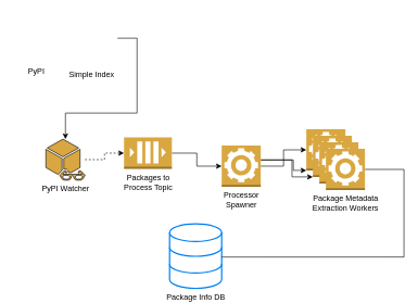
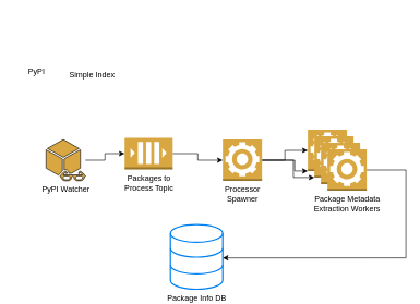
- <mxCell id="3" style="edgeStyle=orthogonalEdgeStyle;rounded=0;orthogonalLoop=1;jettySize=auto;html=1;" parent="1" source="4" target="6" edge="1"><mxGeometry relative="1" as="geometry"><Array as="points"><mxPoint x="210" y="58" /><mxPoint x="210" y="173" /><mxPoint x="100" y="173" /></Array></mxGeometry></mxCell>
- <mxCell id="5" style="edgeStyle=orthogonalEdgeStyle;rounded=0;orthogonalLoop=1;jettySize=auto;html=1;dashed=1;" parent="1" source="6" target="9" edge="1"><mxGeometry relative="1" as="geometry" /></mxCell>
+ <mxCell id="5" style="edgeStyle=orthogonalEdgeStyle;rounded=0;orthogonalLoop=1;jettySize=auto;html=1;" parent="1" source="6" target="9" edge="1"><mxGeometry relative="1" as="geometry" /></mxCell>
- <mxCell id="13" value="Processor&lt;br&gt;Spawner" style="outlineConnect=0;dashed=0;verticalLabelPosition=bottom;verticalAlign=top;align=center;html=1;shape=mxgraph.aws3.worker;fillColor=#D9A741;gradientColor=none;" vertex="1" parent="1"><mxGeometry x="340" y="223" width="60" height="63" as="geometry" /></mxCell>
+ <mxCell id="13" value="Processor&lt;br&gt;Spawner" style="outlineConnect=0;dashed=0;verticalLabelPosition=bottom;verticalAlign=top;align=center;html=1;shape=mxgraph.aws3.worker;fillColor=#D9A741;gradientColor=none;" vertex="1" parent="1"><mxGeometry x="340" y="213" width="60" height="63" as="geometry" /></mxCell>
- <mxCell id="17" style="edgeStyle=orthogonalEdgeStyle;rounded=0;orthogonalLoop=1;jettySize=auto;html=1;entryX=1;entryY=0.515;entryDx=0;entryDy=0;entryPerimeter=0;endArrow=none;" edge="1" parent="1" source="18" target="7"><mxGeometry relative="1" as="geometry"><Array as="points"><mxPoint x="620" y="260" /><mxPoint x="620" y="394" /></Array></mxGeometry></mxCell>
+ <mxCell id="17" style="edgeStyle=orthogonalEdgeStyle;rounded=0;orthogonalLoop=1;jettySize=auto;html=1;entryX=1;entryY=0.515;entryDx=0;entryDy=0;entryPerimeter=0;" edge="1" parent="1" source="18" target="7"><mxGeometry relative="1" as="geometry"><Array as="points"><mxPoint x="620" y="260" /><mxPoint x="620" y="394" /></Array></mxGeometry></mxCell>
